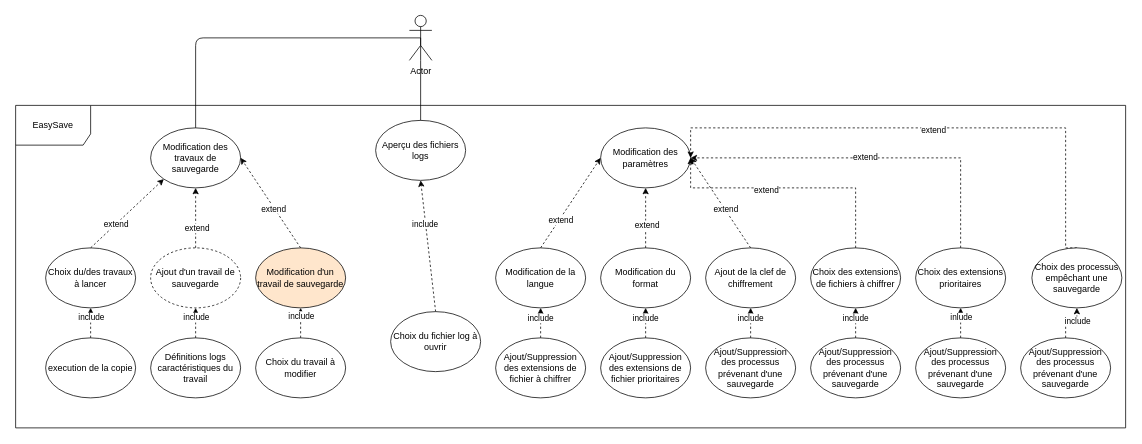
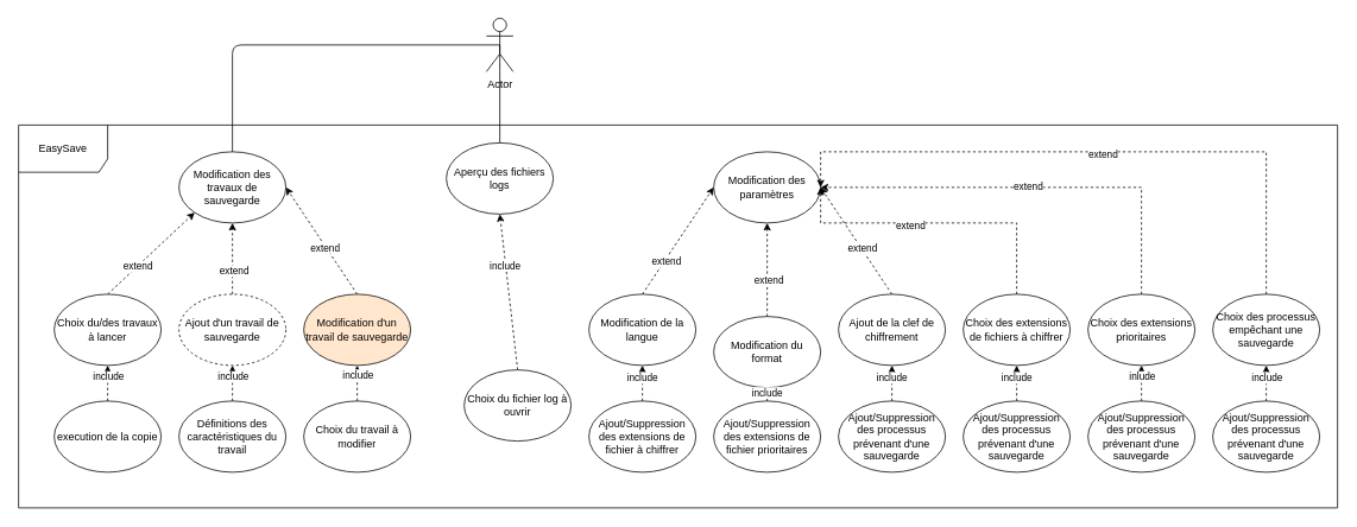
- <mxCell id="16" value="Modification du format" style="ellipse;whiteSpace=wrap;html=1;" parent="1" vertex="1"><mxGeometry x="800" y="330" width="120" height="80" as="geometry" /></mxCell>
+ <mxCell id="16" value="Modification du format" style="ellipse;whiteSpace=wrap;html=1;" parent="1" vertex="1"><mxGeometry x="800" y="355" width="120" height="80" as="geometry" /></mxCell>
- <mxCell id="62" value="Choix des processus empêchant une sauvegarde" style="ellipse;whiteSpace=wrap;html=1;" vertex="1" parent="1"><mxGeometry x="1375" y="330" width="120" height="80" as="geometry" /></mxCell>
+ <mxCell id="62" value="Choix des processus empêchant une sauvegarde" style="ellipse;whiteSpace=wrap;html=1;" vertex="1" parent="1"><mxGeometry x="1360" y="330" width="120" height="80" as="geometry" /></mxCell>
- <mxCell id="8" value="Définitions logs caractéristiques du travail" style="ellipse;whiteSpace=wrap;html=1;" parent="1" vertex="1"><mxGeometry x="200" y="450" width="120" height="80" as="geometry" /></mxCell>
+ <mxCell id="8" value="Définitions des caractéristiques du travail" style="ellipse;whiteSpace=wrap;html=1;" parent="1" vertex="1"><mxGeometry x="200" y="450" width="120" height="80" as="geometry" /></mxCell>
